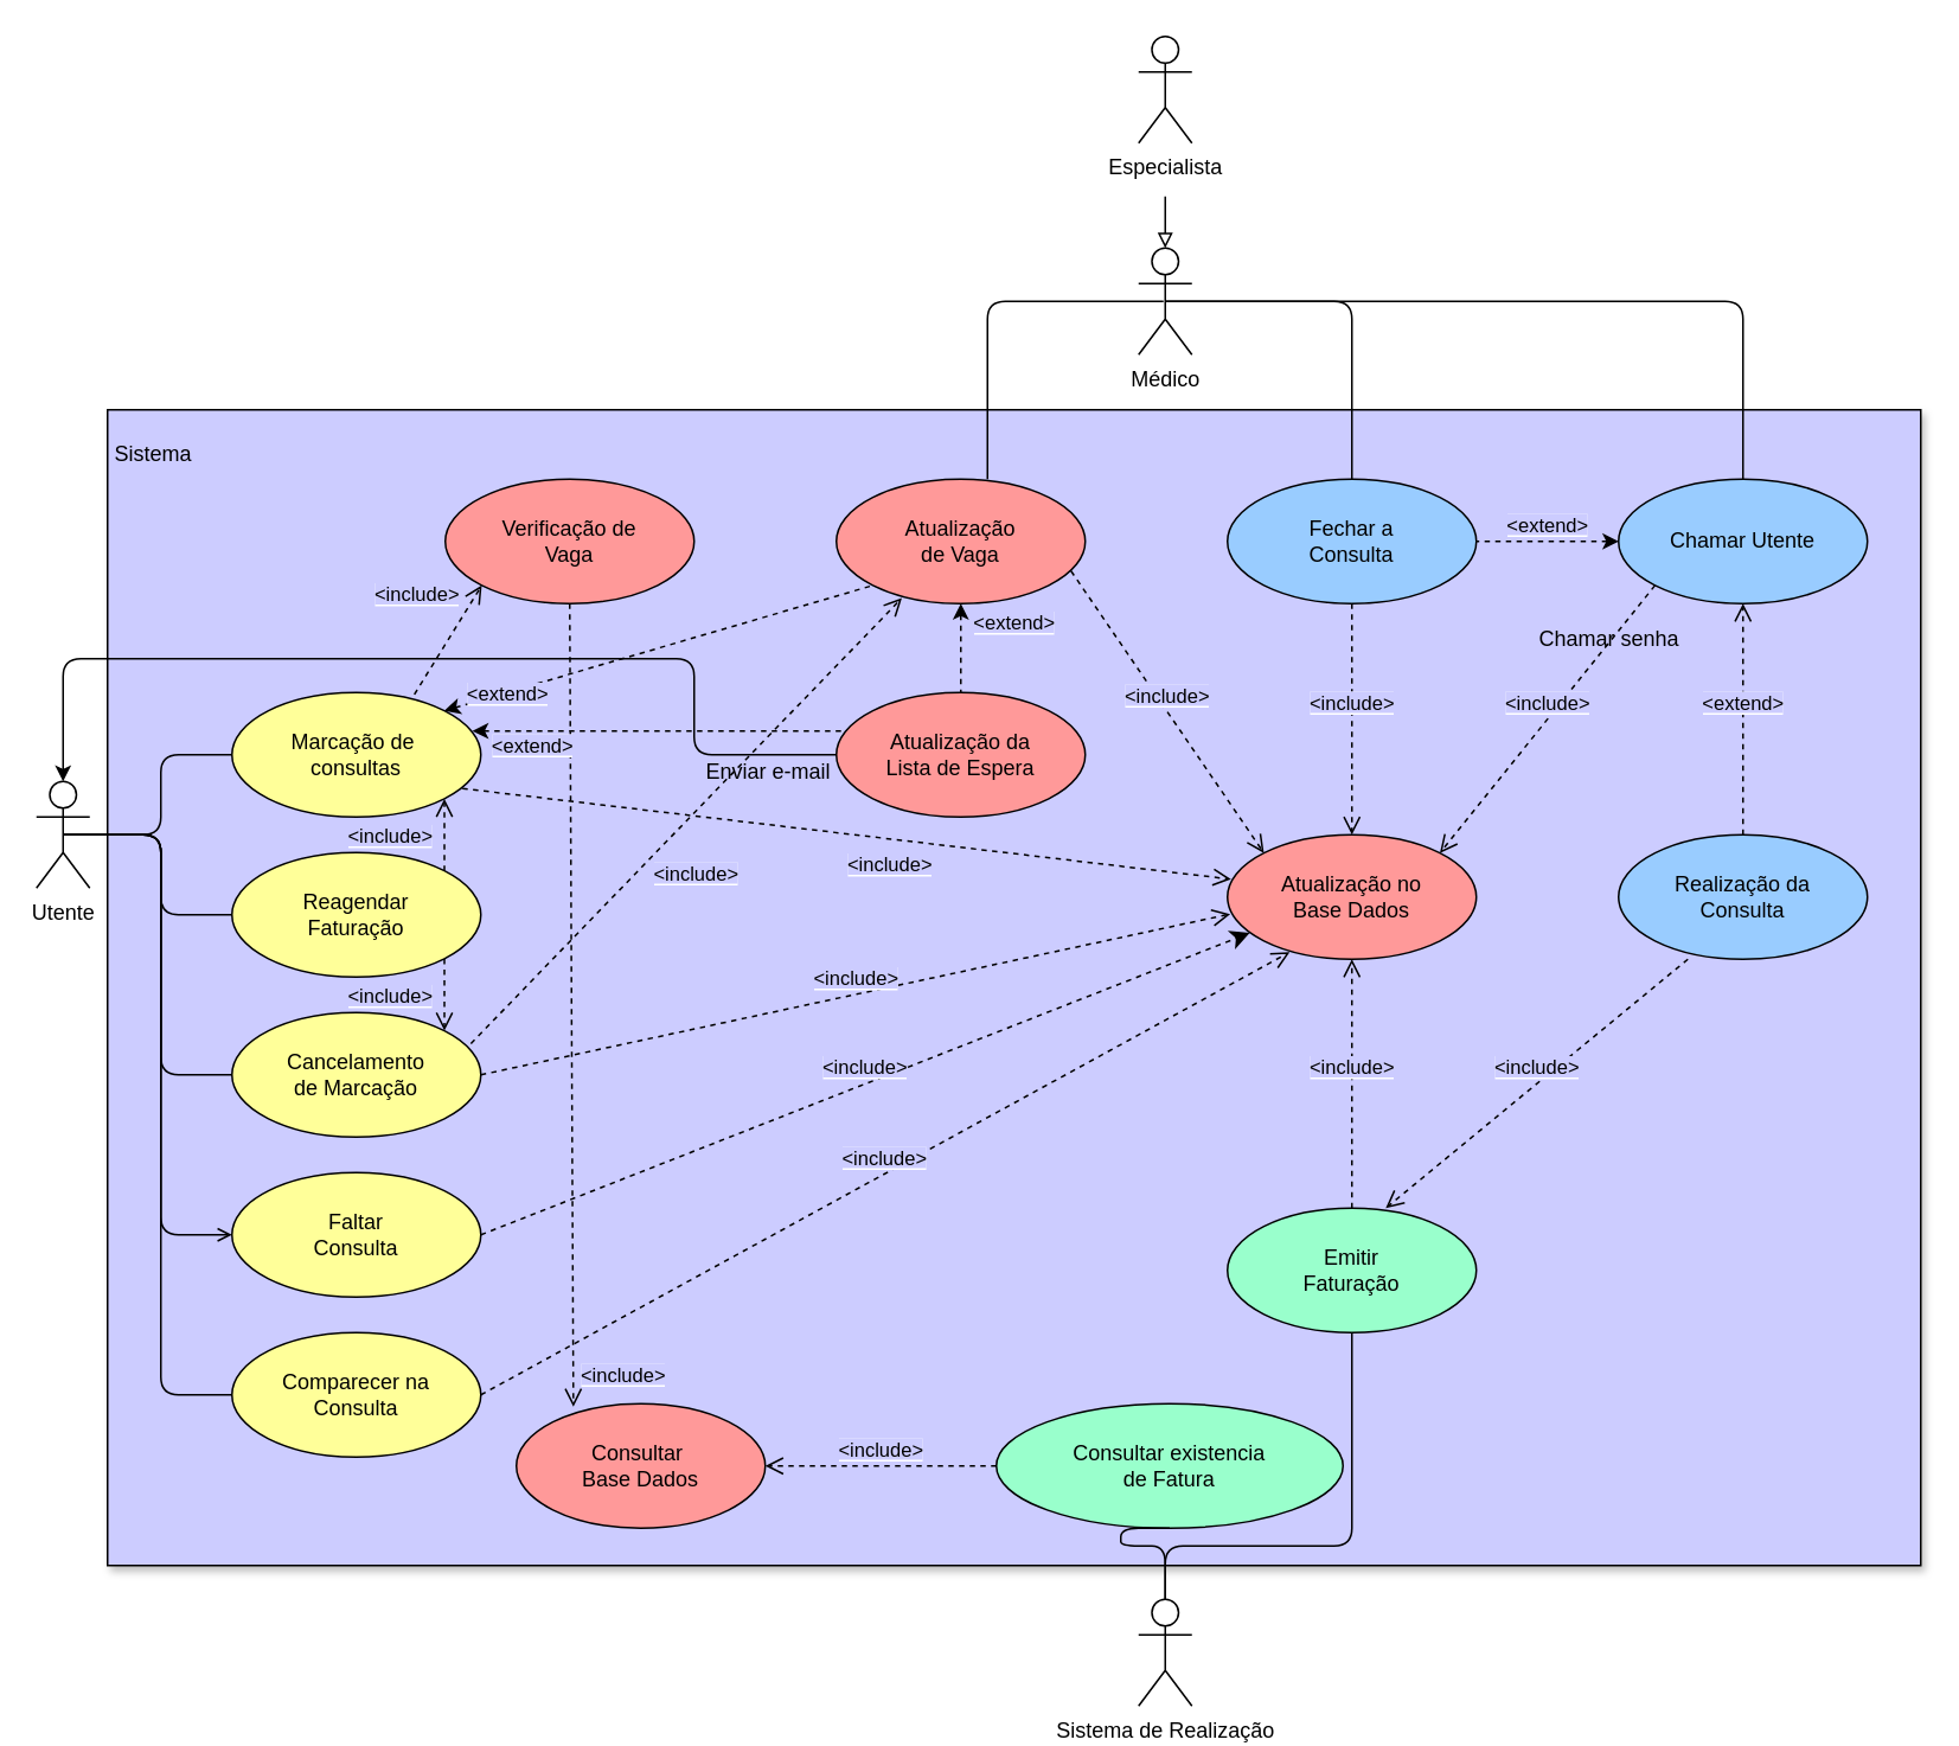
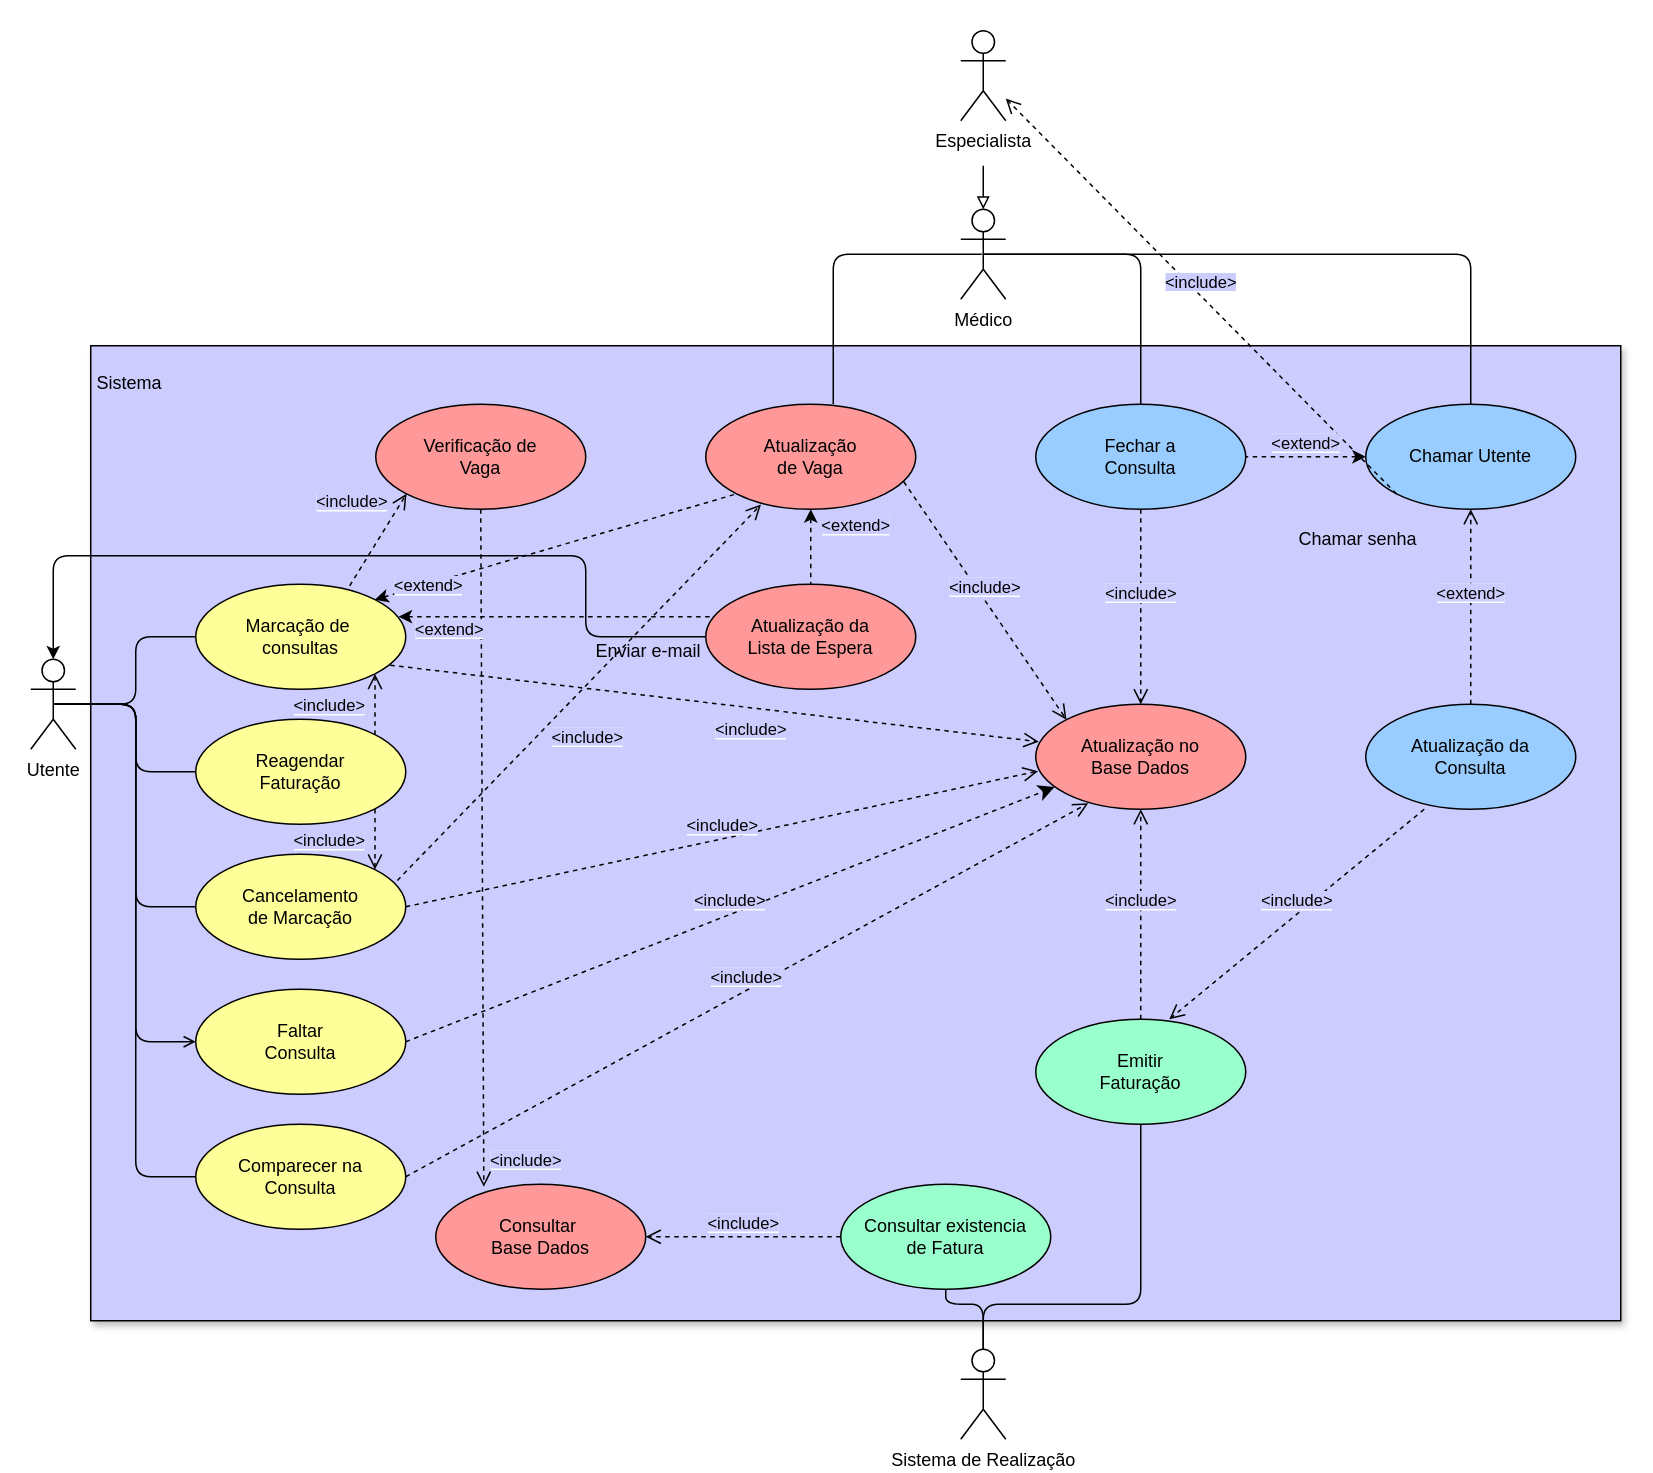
- <mxCell id="28" value="&lt;span style=&quot;background-color: rgb(204 , 204 , 255)&quot;&gt;&amp;lt;include&amp;gt;&lt;/span&gt;" style="html=1;verticalAlign=bottom;endArrow=open;dashed=1;endSize=8;entryX=1;entryY=0;entryDx=0;entryDy=0;exitX=0;exitY=1;exitDx=0;exitDy=0;" parent="1" source="26" target="16" edge="1"><mxGeometry relative="1" as="geometry"><mxPoint x="520" y="359" as="sourcePoint" /><mxPoint x="600.503" y="489.251" as="targetPoint" /></mxGeometry></mxCell>
+ <mxCell id="28" value="&lt;span style=&quot;background-color: rgb(204 , 204 , 255)&quot;&gt;&amp;lt;include&amp;gt;&lt;/span&gt;" style="html=1;verticalAlign=bottom;endArrow=open;dashed=1;endSize=8;exitX=0;exitY=1;exitDx=0;exitDy=0;" parent="1" source="26" target="54" edge="1"><mxGeometry relative="1" as="geometry"><mxPoint x="520" y="359" as="sourcePoint" /><mxPoint x="600.503" y="489.251" as="targetPoint" /></mxGeometry></mxCell>
- <mxCell id="24" value="Realização da &lt;br&gt;Consulta" style="ellipse;whiteSpace=wrap;html=1;fillColor=#99CCFF;" parent="1" vertex="1"><mxGeometry x="910" y="469" width="140" height="70" as="geometry" /></mxCell>
+ <mxCell id="24" value="Atualização da &lt;br&gt;Consulta" style="ellipse;whiteSpace=wrap;html=1;fillColor=#99CCFF;" parent="1" vertex="1"><mxGeometry x="910" y="469" width="140" height="70" as="geometry" /></mxCell>
- <mxCell id="31" value="Consultar existencia&lt;br&gt;de Fatura" style="ellipse;whiteSpace=wrap;html=1;fillColor=#99FFCC;" parent="1" vertex="1"><mxGeometry x="560" y="789" width="195" height="70" as="geometry" /></mxCell>
+ <mxCell id="31" value="Consultar existencia&lt;br&gt;de Fatura" style="ellipse;whiteSpace=wrap;html=1;fillColor=#99FFCC;" parent="1" vertex="1"><mxGeometry x="560" y="789" width="140" height="70" as="geometry" /></mxCell>
